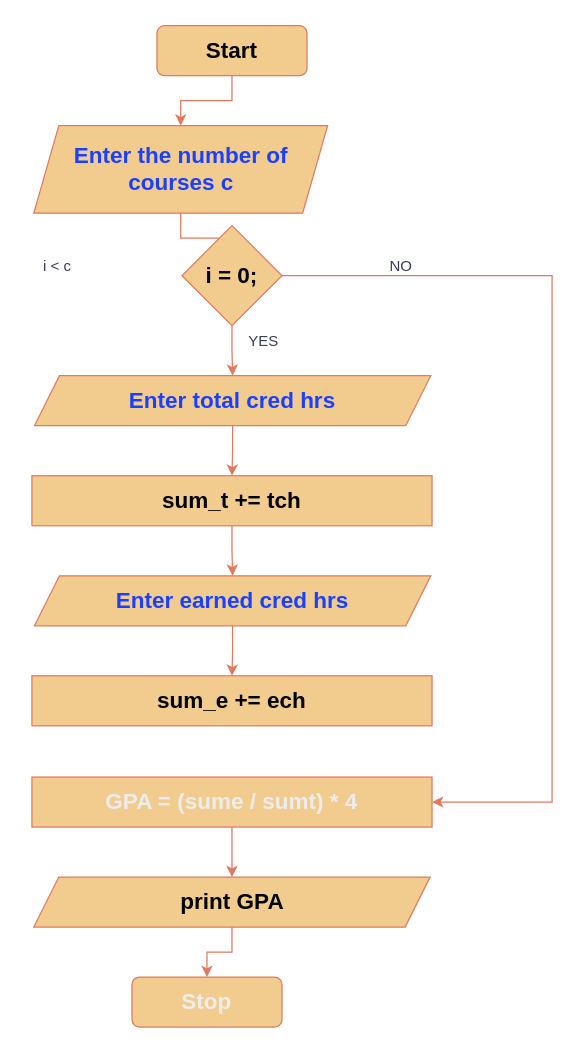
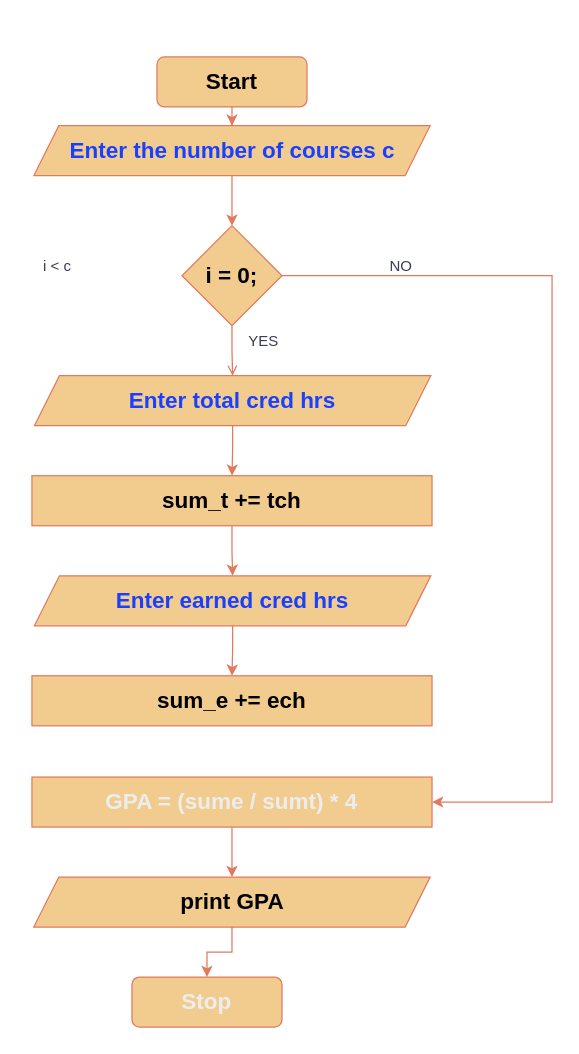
- <mxCell id="3" value="&lt;b style=&quot;color: rgb(0, 0, 0); font-size: 18px;&quot;&gt;Start&lt;/b&gt;" style="rounded=1;whiteSpace=wrap;html=1;labelBackgroundColor=none;fillColor=#F2CC8F;strokeColor=#E07A5F;fontColor=#393C56;" vertex="1" parent="1"><mxGeometry x="125" y="20" width="120" height="40" as="geometry" /></mxCell>
+ <mxCell id="3" value="&lt;b style=&quot;color: rgb(0, 0, 0); font-size: 18px;&quot;&gt;Start&lt;/b&gt;" style="rounded=1;whiteSpace=wrap;html=1;labelBackgroundColor=none;fillColor=#F2CC8F;strokeColor=#E07A5F;fontColor=#393C56;" vertex="1" parent="1"><mxGeometry x="125" y="45" width="120" height="40" as="geometry" /></mxCell>
- <mxCell id="5" value="&lt;font style=&quot;color: light-dark(rgb(26, 64, 255), rgb(0, 0, 0)); font-size: 18px;&quot;&gt;&lt;b&gt;Enter the number of courses c&lt;/b&gt;&lt;/font&gt;" style="shape=parallelogram;perimeter=parallelogramPerimeter;whiteSpace=wrap;html=1;fixedSize=1;labelBackgroundColor=none;fillColor=#F2CC8F;strokeColor=#E07A5F;fontColor=#393C56;" vertex="1" parent="1"><mxGeometry x="26.5" y="100" width="235" height="70" as="geometry" /></mxCell>
+ <mxCell id="5" value="&lt;font style=&quot;color: light-dark(rgb(26, 64, 255), rgb(0, 0, 0)); font-size: 18px;&quot;&gt;&lt;b&gt;Enter the number of courses c&lt;/b&gt;&lt;/font&gt;" style="shape=parallelogram;perimeter=parallelogramPerimeter;whiteSpace=wrap;html=1;fixedSize=1;labelBackgroundColor=none;fillColor=#F2CC8F;strokeColor=#E07A5F;fontColor=#393C56;" vertex="1" parent="1"><mxGeometry x="26.5" y="100" width="317" height="40" as="geometry" /></mxCell>
- <mxCell id="13" value="" style="edgeStyle=orthogonalEdgeStyle;rounded=0;orthogonalLoop=1;jettySize=auto;html=1;strokeColor=#E07A5F;fontColor=#393C56;fillColor=#F2CC8F;" edge="1" parent="1" source="15" target="17"><mxGeometry relative="1" as="geometry" /></mxCell>
+ <mxCell id="13" value="" style="edgeStyle=orthogonalEdgeStyle;rounded=0;orthogonalLoop=1;jettySize=auto;html=1;strokeColor=#E07A5F;fontColor=#393C56;fillColor=#F2CC8F;endArrow=open;" edge="1" parent="1" source="15" target="17"><mxGeometry relative="1" as="geometry" /></mxCell>
